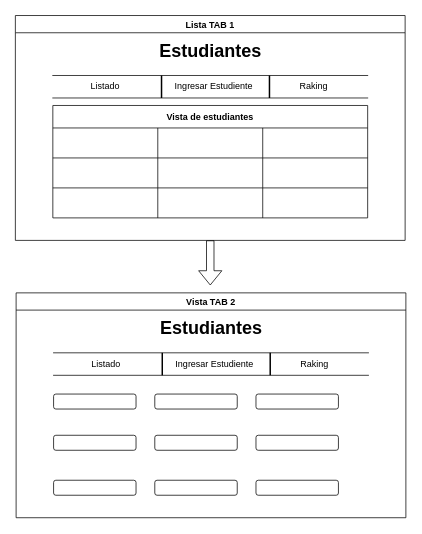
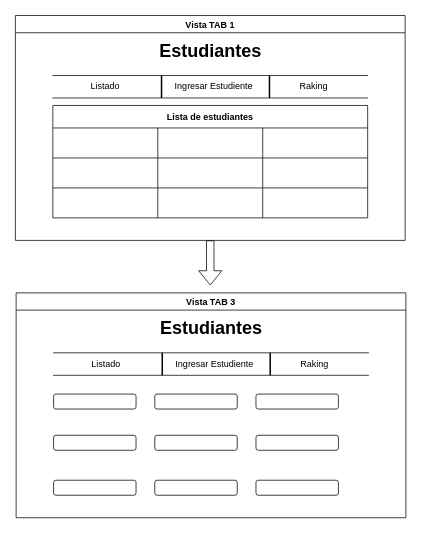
- <mxCell id="2" value="Lista TAB 1" style="swimlane;" vertex="1" parent="1"><mxGeometry x="20" y="20" width="520" height="300" as="geometry"><mxRectangle x="210" y="100" width="100" height="30" as="alternateBounds" /></mxGeometry></mxCell>
+ <mxCell id="2" value="Vista TAB 1" style="swimlane;" vertex="1" parent="1"><mxGeometry x="20" y="20" width="520" height="300" as="geometry"><mxRectangle x="210" y="100" width="100" height="30" as="alternateBounds" /></mxGeometry></mxCell>
- <mxCell id="3" value="Vista de estudiantes" style="shape=table;startSize=30;container=1;collapsible=0;childLayout=tableLayout;fontStyle=1;align=center;" vertex="1" parent="2"><mxGeometry x="50" y="120" width="420" height="150" as="geometry" /></mxCell>
+ <mxCell id="3" value="Lista de estudiantes" style="shape=table;startSize=30;container=1;collapsible=0;childLayout=tableLayout;fontStyle=1;align=center;" vertex="1" parent="2"><mxGeometry x="50" y="120" width="420" height="150" as="geometry" /></mxCell>
- <mxCell id="23" value="Vista TAB 2" style="swimlane;" vertex="1" parent="1"><mxGeometry x="21" y="390" width="520" height="300" as="geometry"><mxRectangle x="210" y="100" width="100" height="30" as="alternateBounds" /></mxGeometry></mxCell>
+ <mxCell id="23" value="Vista TAB 3" style="swimlane;" vertex="1" parent="1"><mxGeometry x="21" y="390" width="520" height="300" as="geometry"><mxRectangle x="210" y="100" width="100" height="30" as="alternateBounds" /></mxGeometry></mxCell>
